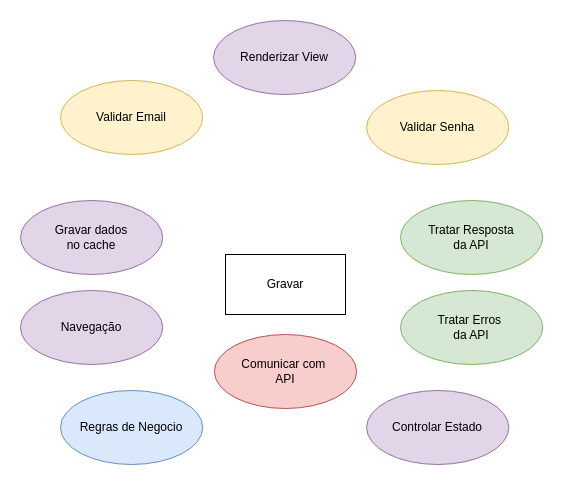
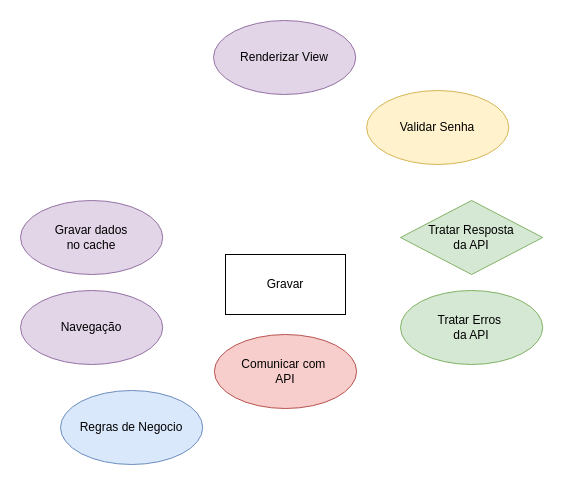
- <mxCell id="8" value="Validar Email" style="ellipse;whiteSpace=wrap;html=1;fillColor=#fff2cc;strokeColor=#d6b656;" vertex="1" parent="1"><mxGeometry x="60" y="80" width="142.22" height="74" as="geometry" /></mxCell>
- <mxCell id="5" value="Tratar Resposta &lt;br&gt;da API" style="ellipse;whiteSpace=wrap;html=1;fillColor=#d5e8d4;strokeColor=#82b366;" vertex="1" parent="1"><mxGeometry x="400" y="200" width="142.22" height="74" as="geometry" /></mxCell>
+ <mxCell id="5" value="Tratar Resposta &lt;br&gt;da API" style="rhombus;whiteSpace=wrap;html=1;fillColor=#d5e8d4;strokeColor=#82b366;" vertex="1" parent="1"><mxGeometry x="400" y="200" width="142.22" height="74" as="geometry" /></mxCell>
- <mxCell id="3" value="Controlar Estado" style="ellipse;whiteSpace=wrap;html=1;fillColor=#e1d5e7;strokeColor=#9673a6;" vertex="1" parent="1"><mxGeometry x="366.11" y="390" width="142.22" height="74" as="geometry" /></mxCell>
